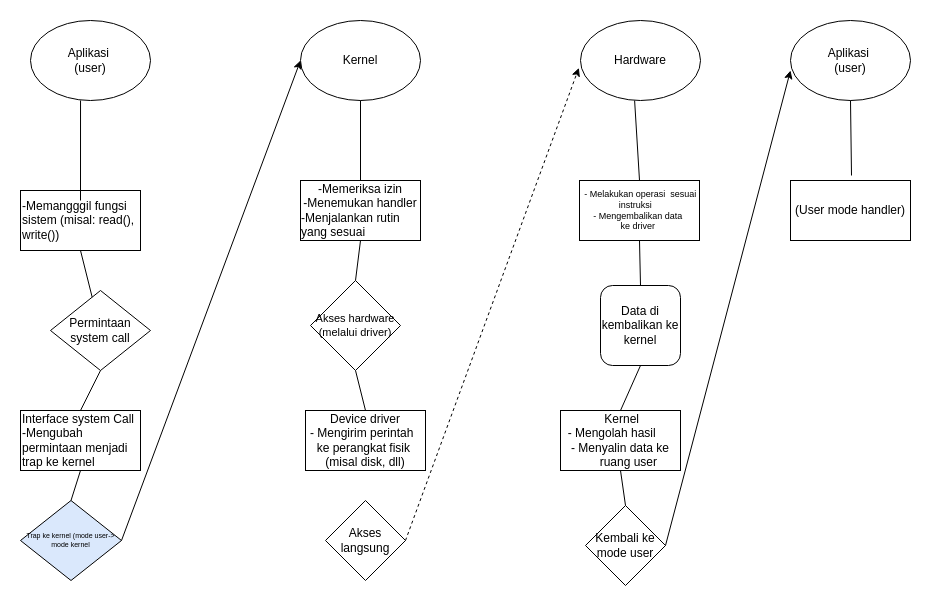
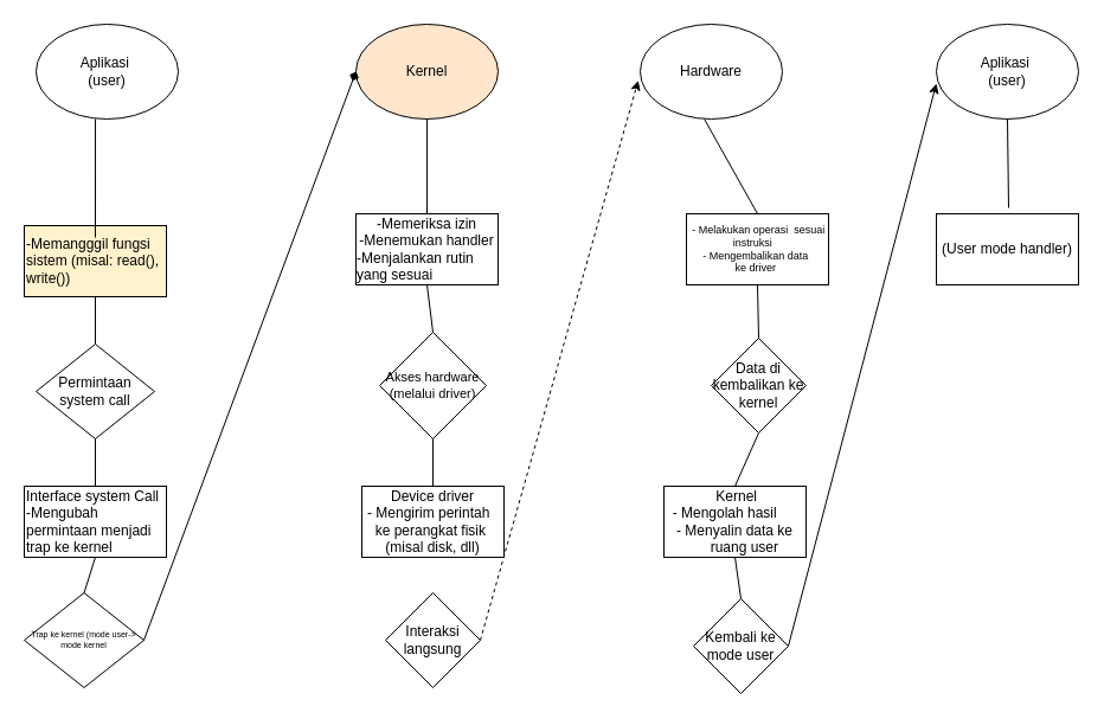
- <mxCell id="3" value="Kernel" style="ellipse;whiteSpace=wrap;html=1;" vertex="1" parent="1"><mxGeometry x="300" y="20" width="120" height="80" as="geometry" /></mxCell>
+ <mxCell id="3" value="Kernel" style="ellipse;whiteSpace=wrap;html=1;fillColor=#ffe6cc;" vertex="1" parent="1"><mxGeometry x="300" y="20" width="120" height="80" as="geometry" /></mxCell>
- <mxCell id="4" value="Hardware" style="ellipse;whiteSpace=wrap;html=1;" vertex="1" parent="1"><mxGeometry x="580" y="20" width="120" height="80" as="geometry" /></mxCell>
+ <mxCell id="4" value="Hardware" style="ellipse;whiteSpace=wrap;html=1;" vertex="1" parent="1"><mxGeometry x="540" y="20" width="120" height="80" as="geometry" /></mxCell>
- <mxCell id="26" value="" style="endArrow=classic;html=1;rounded=0;exitX=1;exitY=0.5;exitDx=0;exitDy=0;entryX=0;entryY=0.5;entryDx=0;entryDy=0;" edge="1" parent="1" source="10" target="3"><mxGeometry width="50" height="50" relative="1" as="geometry"><mxPoint x="420" y="310" as="sourcePoint" /><mxPoint x="470" y="260" as="targetPoint" /></mxGeometry></mxCell>
+ <mxCell id="26" value="" style="endArrow=diamond;html=1;rounded=0;exitX=1;exitY=0.5;exitDx=0;exitDy=0;entryX=0;entryY=0.5;entryDx=0;entryDy=0;" edge="1" parent="1" source="10" target="3"><mxGeometry width="50" height="50" relative="1" as="geometry"><mxPoint x="420" y="310" as="sourcePoint" /><mxPoint x="470" y="260" as="targetPoint" /></mxGeometry></mxCell>
- <mxCell id="6" value="-Memangggil fungsi sistem (misal: read(), write())" style="rounded=0;whiteSpace=wrap;html=1;align=left;" vertex="1" parent="1"><mxGeometry x="20" y="190" width="120" height="60" as="geometry" /></mxCell>
+ <mxCell id="6" value="-Memangggil fungsi sistem (misal: read(), write())" style="rounded=0;whiteSpace=wrap;html=1;align=left;fillColor=#fff2cc;" vertex="1" parent="1"><mxGeometry x="20" y="190" width="120" height="60" as="geometry" /></mxCell>
- <mxCell id="12" value="Akses hardware&lt;div&gt;(melalui driver)&lt;/div&gt;" style="rhombus;whiteSpace=wrap;html=1;fontSize=11;" vertex="1" parent="1"><mxGeometry x="310" y="280" width="90" height="90" as="geometry" /></mxCell>
+ <mxCell id="12" value="Akses hardware&lt;div&gt;(melalui driver)&lt;/div&gt;" style="rhombus;whiteSpace=wrap;html=1;fontSize=11;" vertex="1" parent="1"><mxGeometry x="320" y="280" width="90" height="90" as="geometry" /></mxCell>
- <mxCell id="15" value="Data di kembalikan ke kernel" style="whiteSpace=wrap;html=1;rounded=1;" vertex="1" parent="1"><mxGeometry x="600" y="285" width="80" height="80" as="geometry" /></mxCell>
+ <mxCell id="15" value="Data di kembalikan ke kernel" style="rhombus;whiteSpace=wrap;html=1;" vertex="1" parent="1"><mxGeometry x="600" y="285" width="80" height="80" as="geometry" /></mxCell>
- <mxCell id="7" value="Permintaan system call" style="rhombus;whiteSpace=wrap;html=1;" vertex="1" parent="1"><mxGeometry x="50" y="290" width="100" height="80" as="geometry" /></mxCell>
+ <mxCell id="7" value="Permintaan system call" style="rhombus;whiteSpace=wrap;html=1;" vertex="1" parent="1"><mxGeometry x="30" y="290" width="100" height="80" as="geometry" /></mxCell>
- <mxCell id="10" value="Trap ke kernel (mode user-&amp;gt;&lt;div&gt;mode kernel&lt;/div&gt;" style="rhombus;whiteSpace=wrap;html=1;fontSize=7;fillColor=#dae8fc;" vertex="1" parent="1"><mxGeometry x="20" y="500" width="101" height="80" as="geometry" /></mxCell>
+ <mxCell id="10" value="Trap ke kernel (mode user-&amp;gt;&lt;div&gt;mode kernel&lt;/div&gt;" style="rhombus;whiteSpace=wrap;html=1;fontSize=7;" vertex="1" parent="1"><mxGeometry x="20" y="500" width="101" height="80" as="geometry" /></mxCell>
- <mxCell id="14" value="Akses langsung" style="rhombus;whiteSpace=wrap;html=1;rounded=0;" vertex="1" parent="1"><mxGeometry x="325" y="500" width="80" height="80" as="geometry" /></mxCell>
+ <mxCell id="14" value="Interaksi langsung" style="rhombus;whiteSpace=wrap;html=1;rounded=0;" vertex="1" parent="1"><mxGeometry x="325" y="500" width="80" height="80" as="geometry" /></mxCell>
